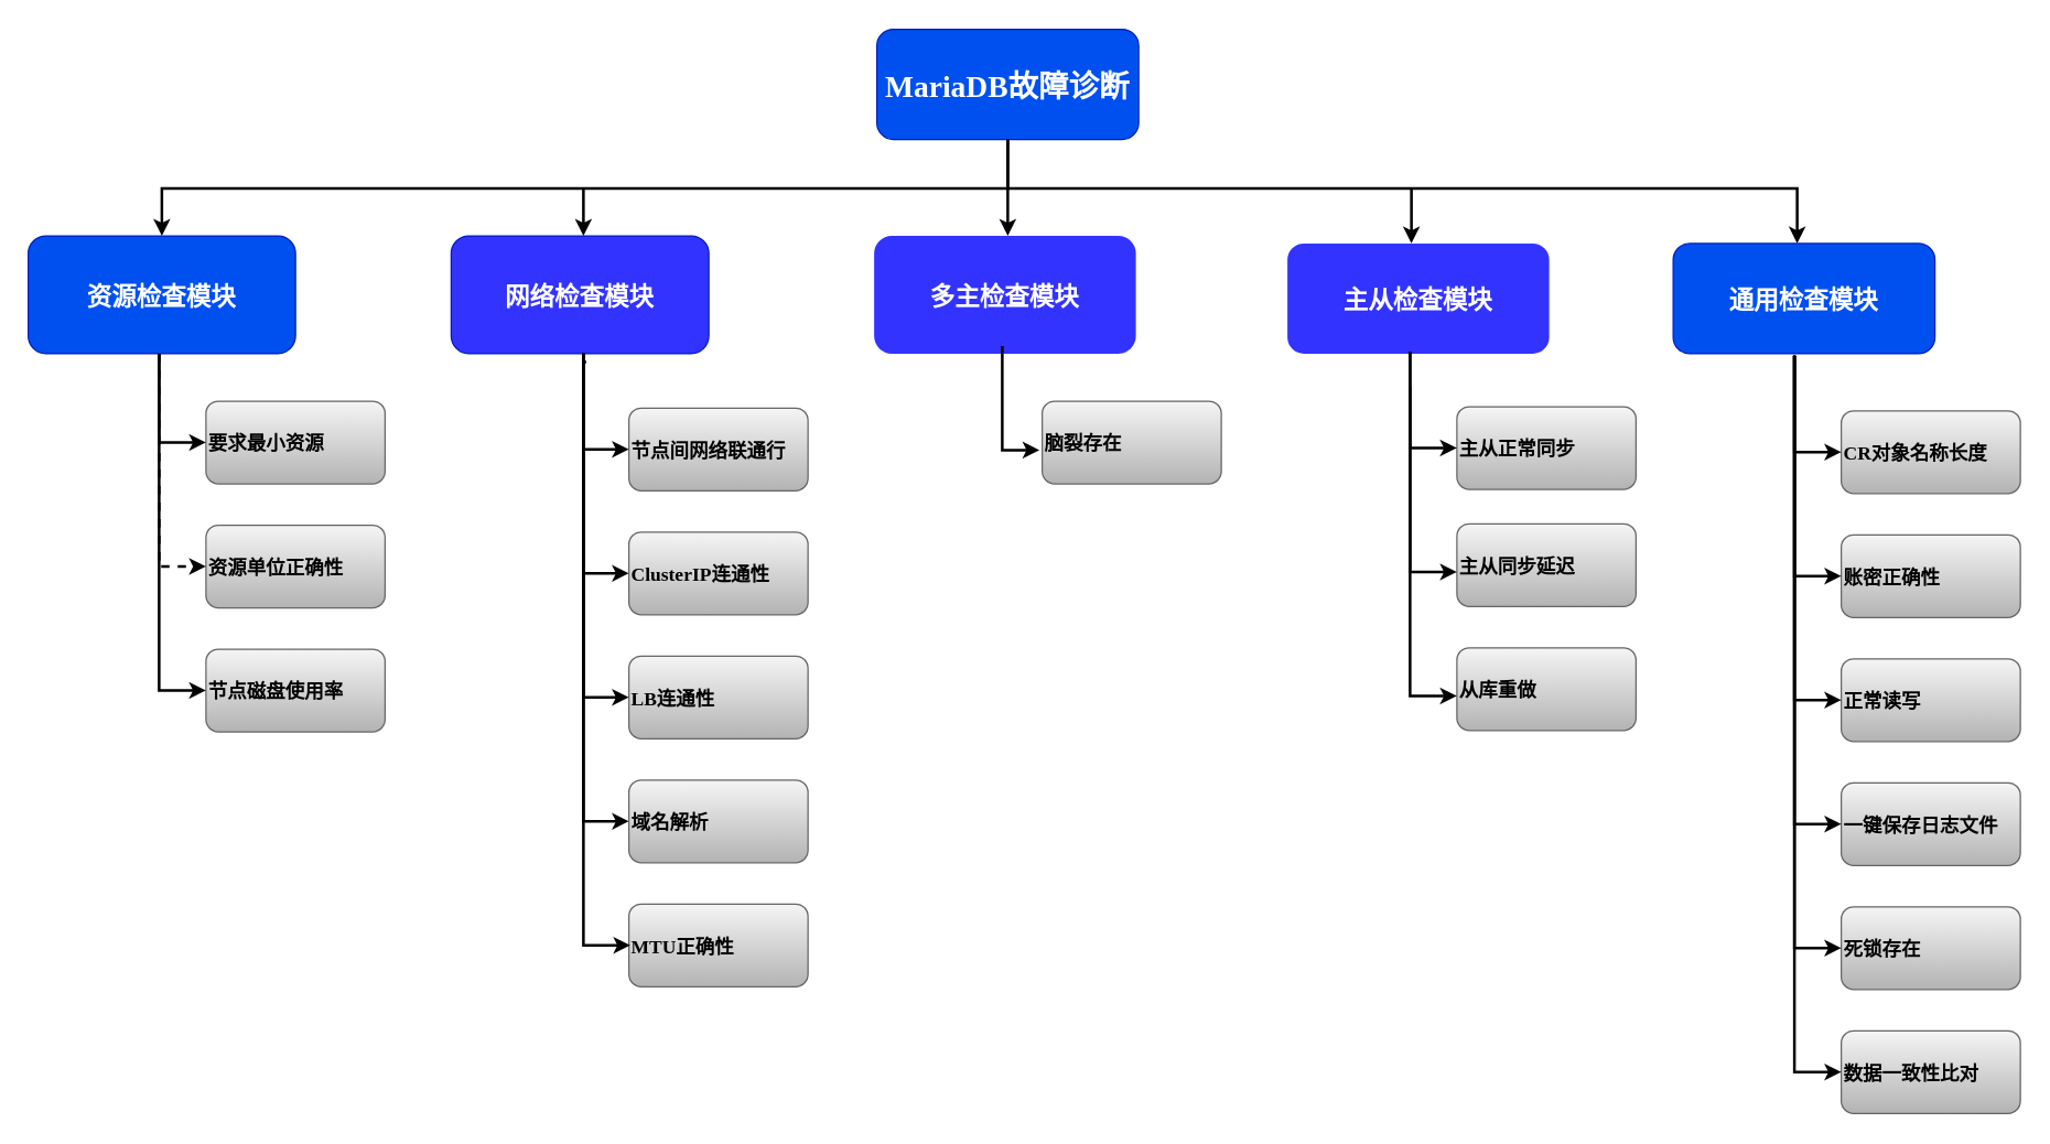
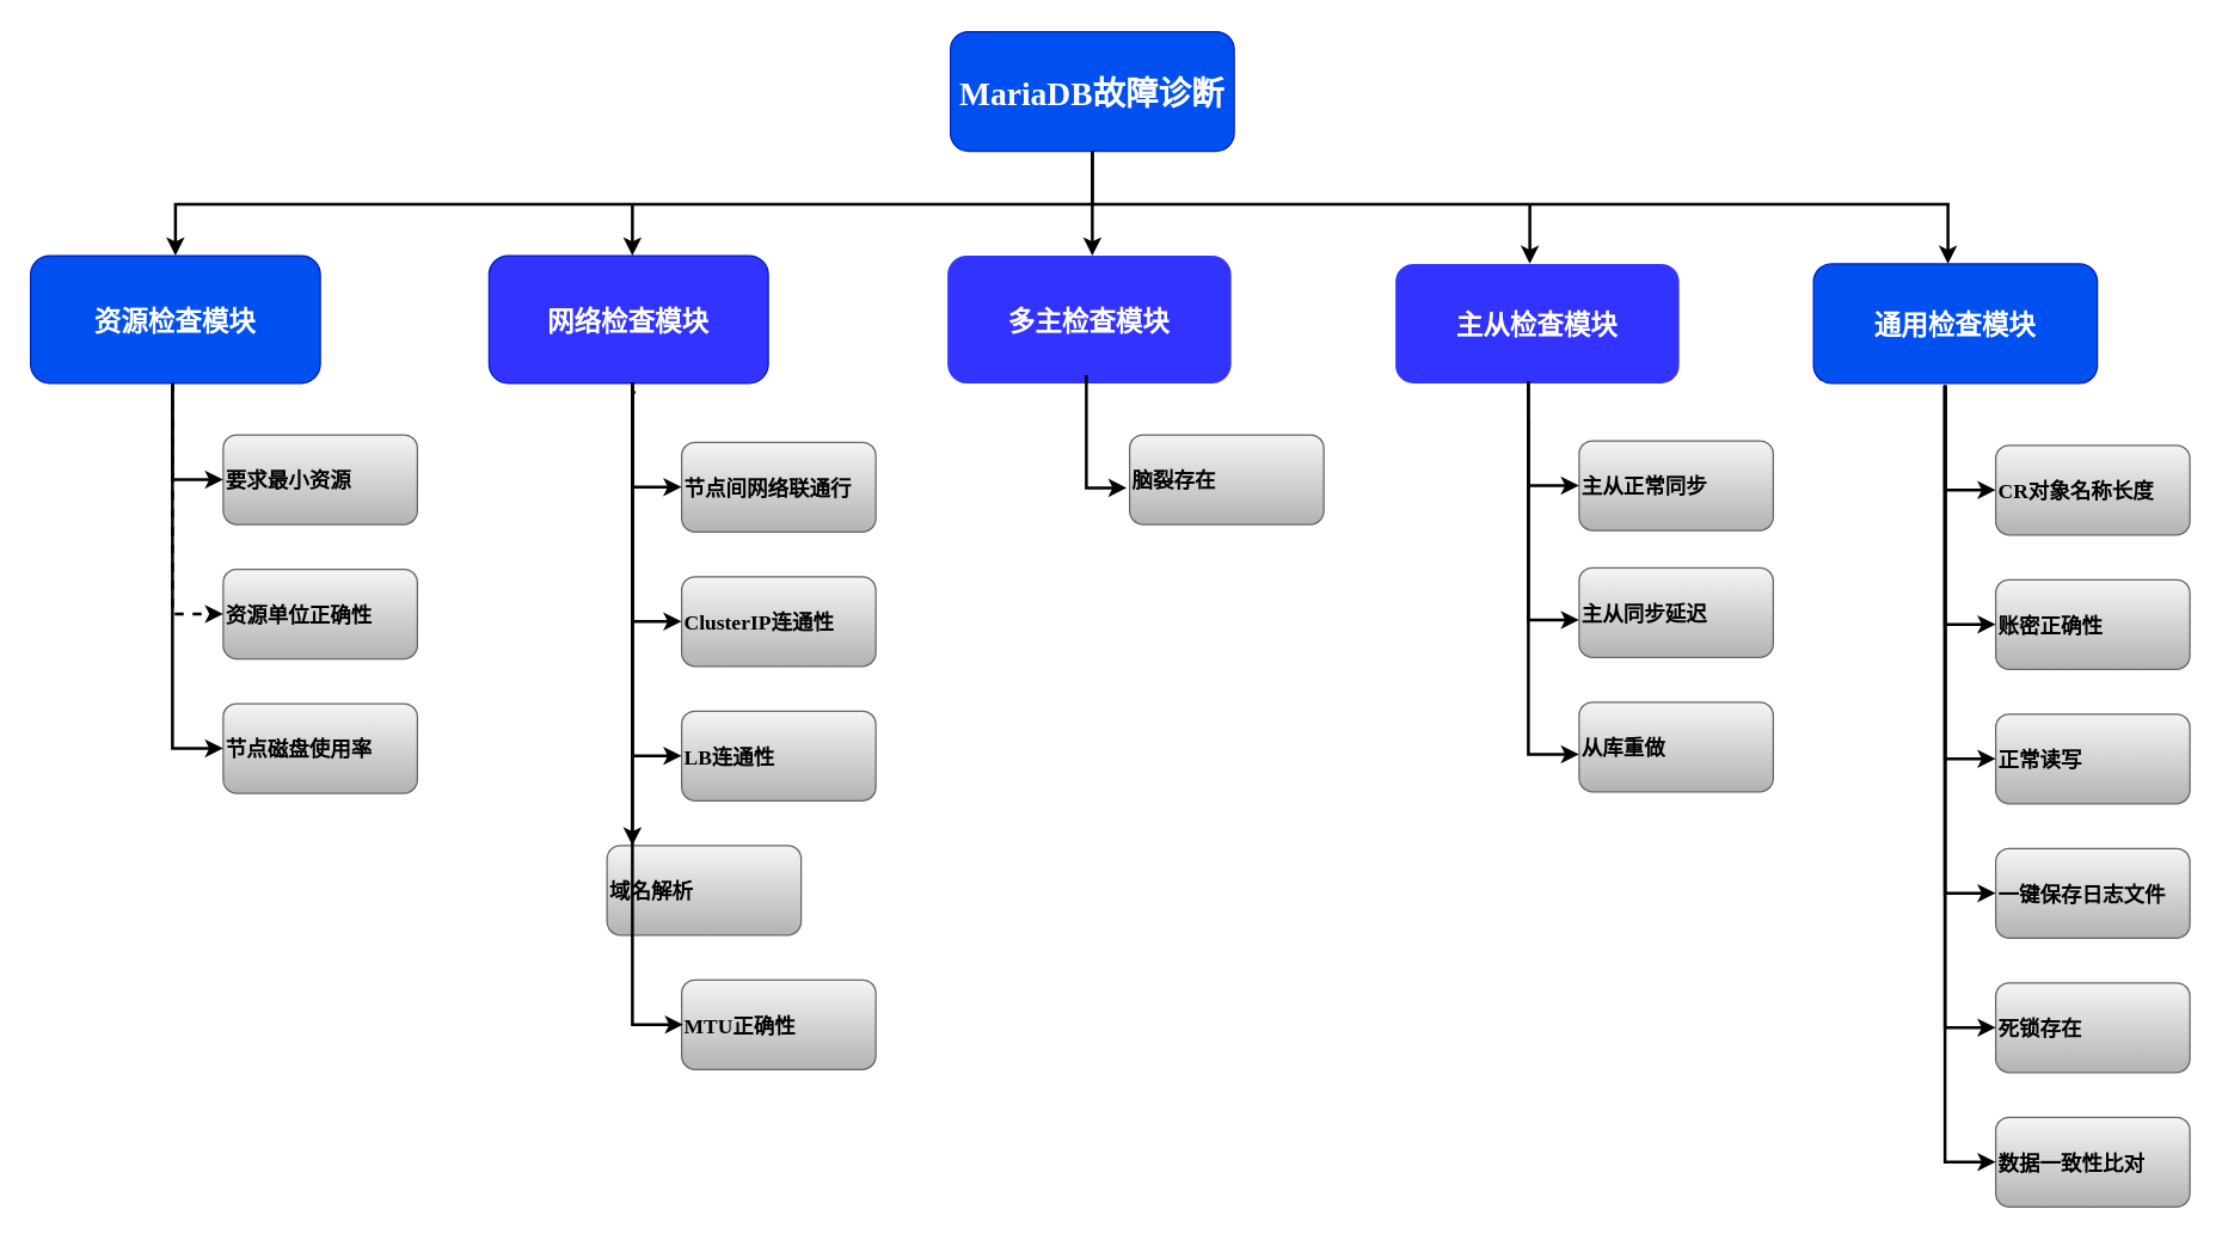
- <mxCell id="20" value="域名解析" style="rounded=1;fillColor=#f5f5f5;gradientColor=#b3b3b3;strokeColor=#666666;fontStyle=1;fontFamily=Tahoma;fontSize=14;align=left;" vertex="1" parent="1"><mxGeometry x="456" y="565.5" width="130" height="60" as="geometry" /></mxCell>
+ <mxCell id="20" value="域名解析" style="rounded=1;fillColor=#f5f5f5;gradientColor=#b3b3b3;strokeColor=#666666;fontStyle=1;fontFamily=Tahoma;fontSize=14;align=left;" vertex="1" parent="1"><mxGeometry x="406" y="565.5" width="130" height="60" as="geometry" /></mxCell>
